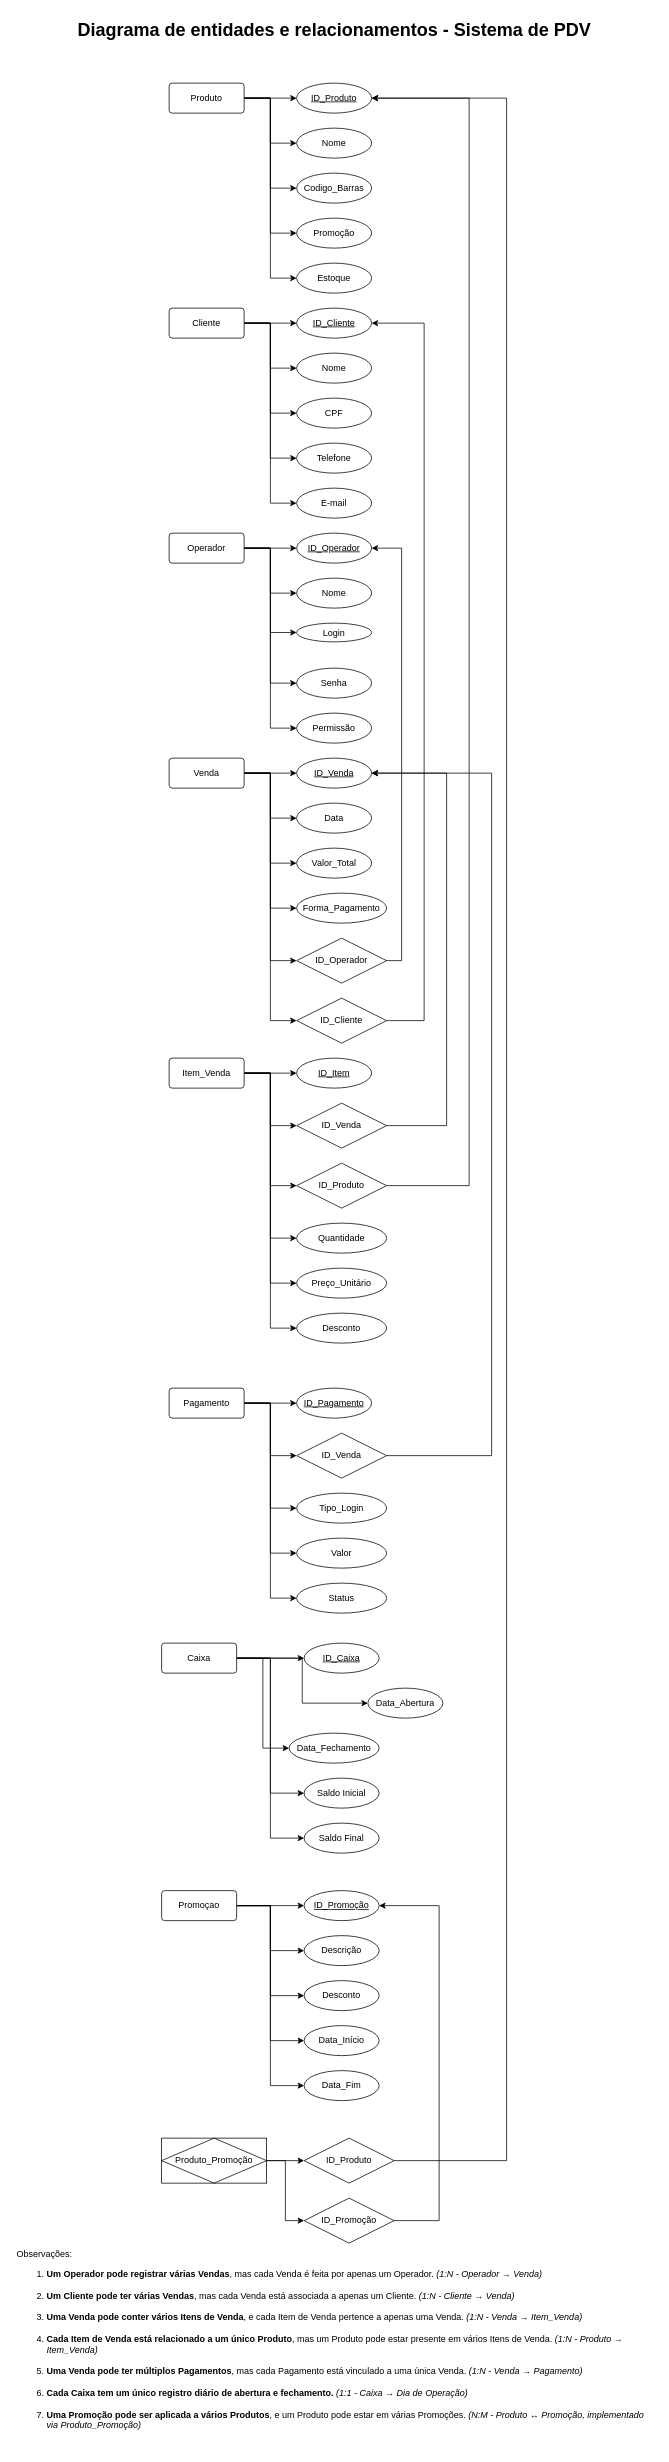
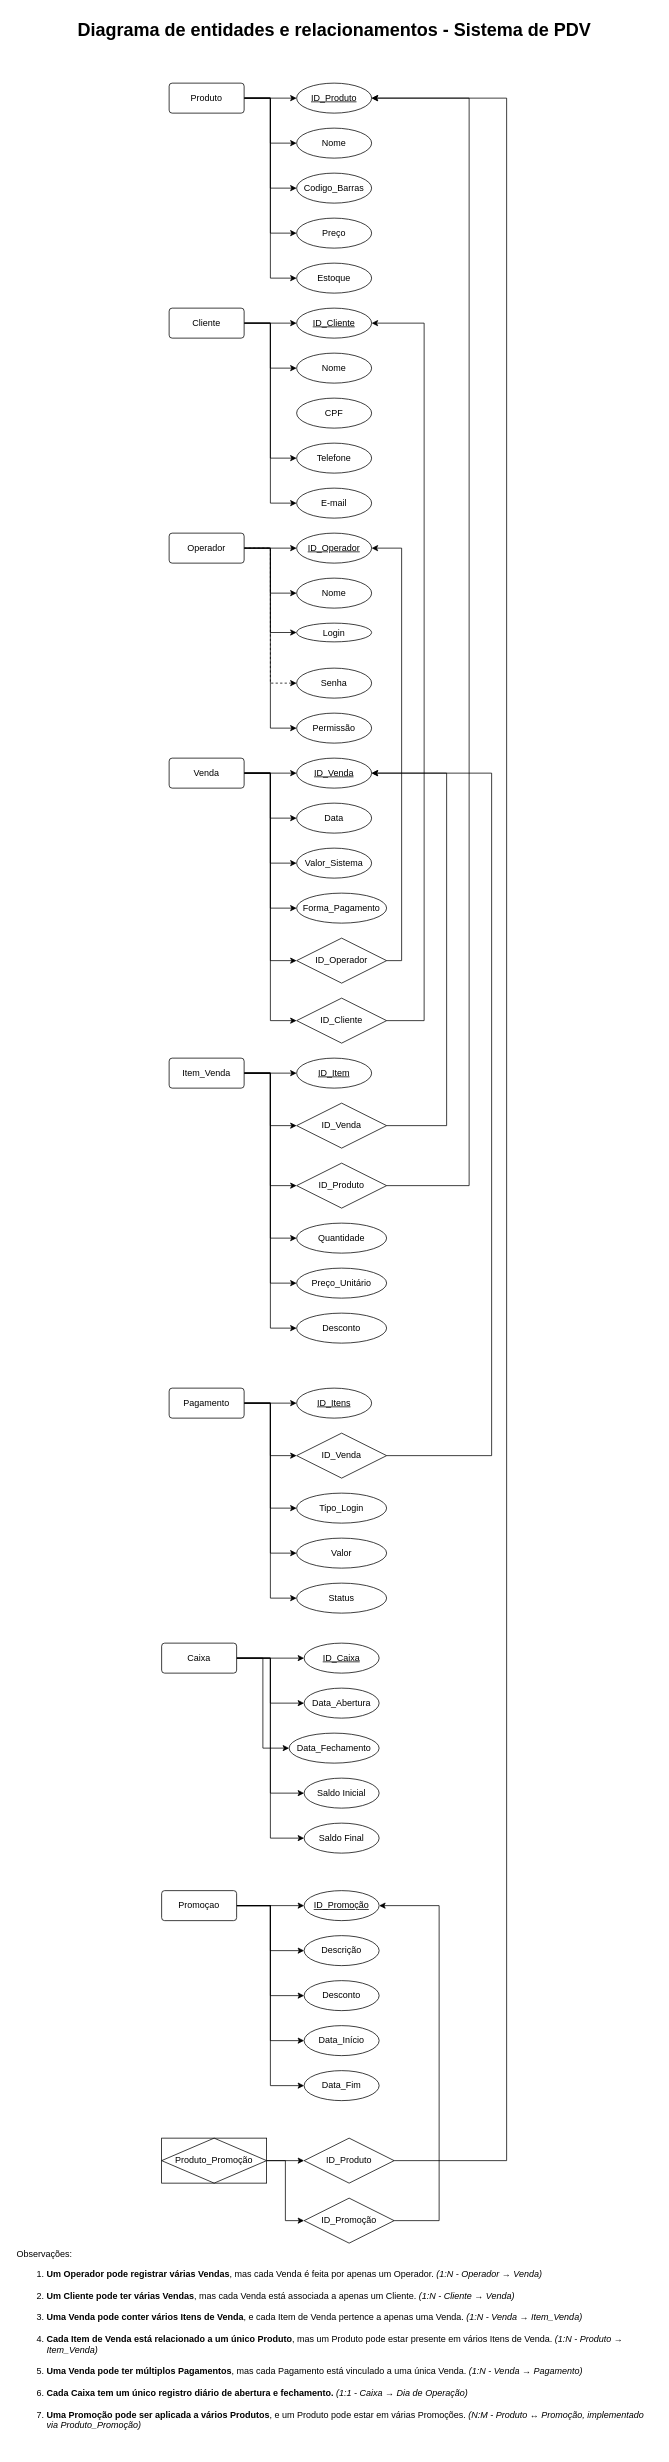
- <mxCell id="10" value="Promoção" style="ellipse;whiteSpace=wrap;html=1;align=center;" vertex="1" parent="1"><mxGeometry x="395" y="290" width="100" height="40" as="geometry" /></mxCell>
+ <mxCell id="10" value="Preço" style="ellipse;whiteSpace=wrap;html=1;align=center;" vertex="1" parent="1"><mxGeometry x="395" y="290" width="100" height="40" as="geometry" /></mxCell>
- <mxCell id="14" style="edgeStyle=orthogonalEdgeStyle;rounded=0;orthogonalLoop=1;jettySize=auto;html=1;exitX=1;exitY=0.5;exitDx=0;exitDy=0;entryX=0;entryY=0.5;entryDx=0;entryDy=0;" edge="1" parent="1" source="17" target="19"><mxGeometry relative="1" as="geometry" /></mxCell>
- <mxCell id="27" style="edgeStyle=orthogonalEdgeStyle;rounded=0;orthogonalLoop=1;jettySize=auto;html=1;exitX=1;exitY=0.5;exitDx=0;exitDy=0;entryX=0;entryY=0.5;entryDx=0;entryDy=0;" edge="1" parent="1" source="29" target="32"><mxGeometry relative="1" as="geometry" /></mxCell>
+ <mxCell id="27" style="edgeStyle=orthogonalEdgeStyle;rounded=0;orthogonalLoop=1;jettySize=auto;html=1;exitX=1;exitY=0.5;exitDx=0;exitDy=0;entryX=0;entryY=0.5;entryDx=0;entryDy=0;dashed=1;" edge="1" parent="1" source="29" target="32"><mxGeometry relative="1" as="geometry" /></mxCell>
- <mxCell id="43" value="Valor_Total" style="ellipse;whiteSpace=wrap;html=1;align=center;" vertex="1" parent="1"><mxGeometry x="395" y="1130" width="100" height="40" as="geometry" /></mxCell>
+ <mxCell id="43" value="Valor_Sistema" style="ellipse;whiteSpace=wrap;html=1;align=center;" vertex="1" parent="1"><mxGeometry x="395" y="1130" width="100" height="40" as="geometry" /></mxCell>
- <mxCell id="71" value="ID_Pagamento" style="ellipse;whiteSpace=wrap;html=1;align=center;fontStyle=4;" vertex="1" parent="1"><mxGeometry x="395" y="1850" width="100" height="40" as="geometry" /></mxCell>
+ <mxCell id="71" value="ID_Itens" style="ellipse;whiteSpace=wrap;html=1;align=center;fontStyle=4;" vertex="1" parent="1"><mxGeometry x="395" y="1850" width="100" height="40" as="geometry" /></mxCell>
- <mxCell id="84" value="Data_Abertura" style="ellipse;whiteSpace=wrap;html=1;align=center;" vertex="1" parent="1"><mxGeometry x="490" y="2250" width="100" height="40" as="geometry" /></mxCell>
+ <mxCell id="84" value="Data_Abertura" style="ellipse;whiteSpace=wrap;html=1;align=center;" vertex="1" parent="1"><mxGeometry x="405" y="2250" width="100" height="40" as="geometry" /></mxCell>
